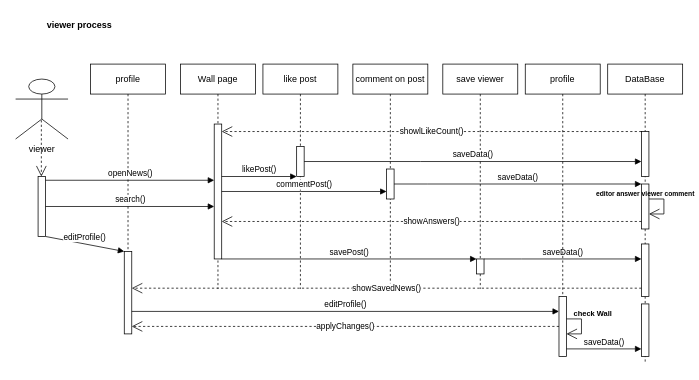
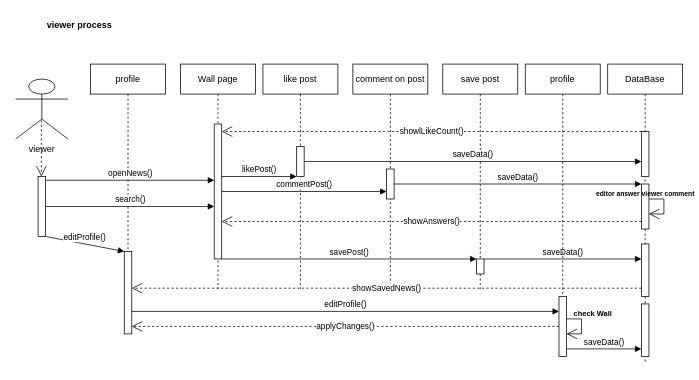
- <mxCell id="18" value="save viewer" style="shape=umlLifeline;perimeter=lifelinePerimeter;whiteSpace=wrap;html=1;container=0;dropTarget=0;collapsible=0;recursiveResize=0;outlineConnect=0;portConstraint=eastwest;newEdgeStyle={&quot;edgeStyle&quot;:&quot;elbowEdgeStyle&quot;,&quot;elbow&quot;:&quot;vertical&quot;,&quot;curved&quot;:0,&quot;rounded&quot;:0};" vertex="1" parent="1"><mxGeometry x="590" y="85" width="100" height="300" as="geometry" /></mxCell>
+ <mxCell id="18" value="save post" style="shape=umlLifeline;perimeter=lifelinePerimeter;whiteSpace=wrap;html=1;container=0;dropTarget=0;collapsible=0;recursiveResize=0;outlineConnect=0;portConstraint=eastwest;newEdgeStyle={&quot;edgeStyle&quot;:&quot;elbowEdgeStyle&quot;,&quot;elbow&quot;:&quot;vertical&quot;,&quot;curved&quot;:0,&quot;rounded&quot;:0};" vertex="1" parent="1"><mxGeometry x="590" y="85" width="100" height="300" as="geometry" /></mxCell>
